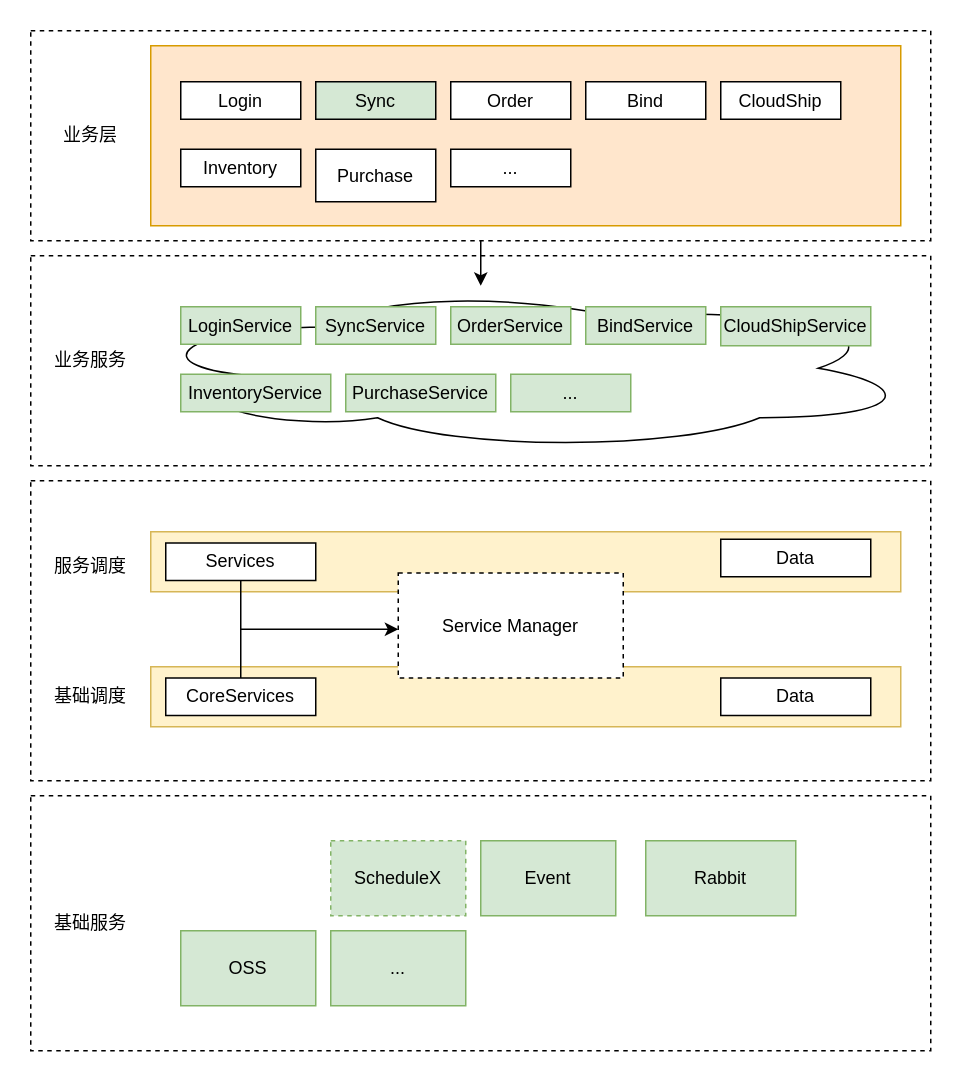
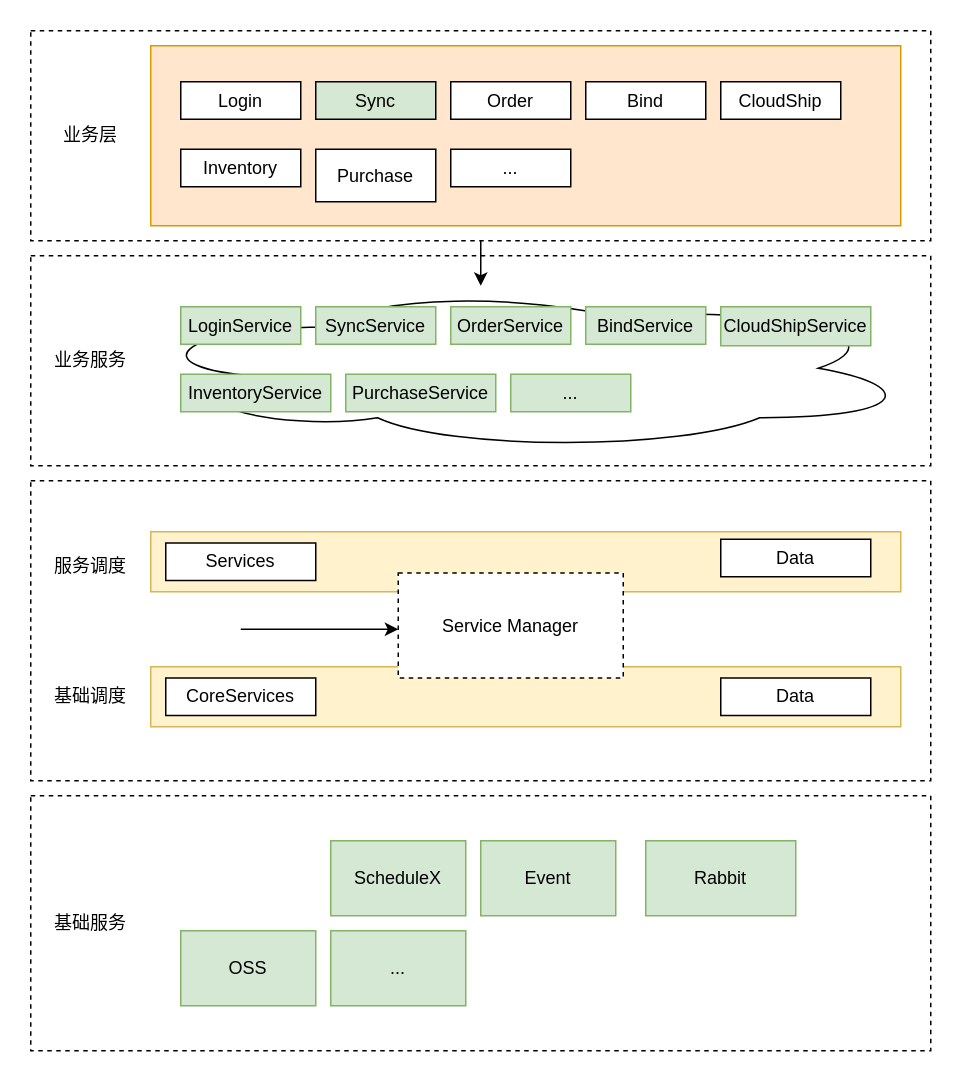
- <mxCell id="33" value="" style="endArrow=none;html=1;rounded=0;entryX=0.5;entryY=1;entryDx=0;entryDy=0;exitX=0.5;exitY=0;exitDx=0;exitDy=0;" edge="1" parent="1" source="29" target="30"><mxGeometry width="50" height="50" relative="1" as="geometry"><mxPoint x="150" y="451.5" as="sourcePoint" /><mxPoint x="200" y="401.5" as="targetPoint" /></mxGeometry></mxCell>
- <mxCell id="39" value="ScheduleX" style="rounded=0;whiteSpace=wrap;html=1;fillColor=#d5e8d4;strokeColor=#82b366;dashed=1;" vertex="1" parent="1"><mxGeometry x="220" y="560" width="90" height="50" as="geometry" /></mxCell>
+ <mxCell id="39" value="ScheduleX" style="rounded=0;whiteSpace=wrap;html=1;fillColor=#d5e8d4;strokeColor=#82b366;" vertex="1" parent="1"><mxGeometry x="220" y="560" width="90" height="50" as="geometry" /></mxCell>
